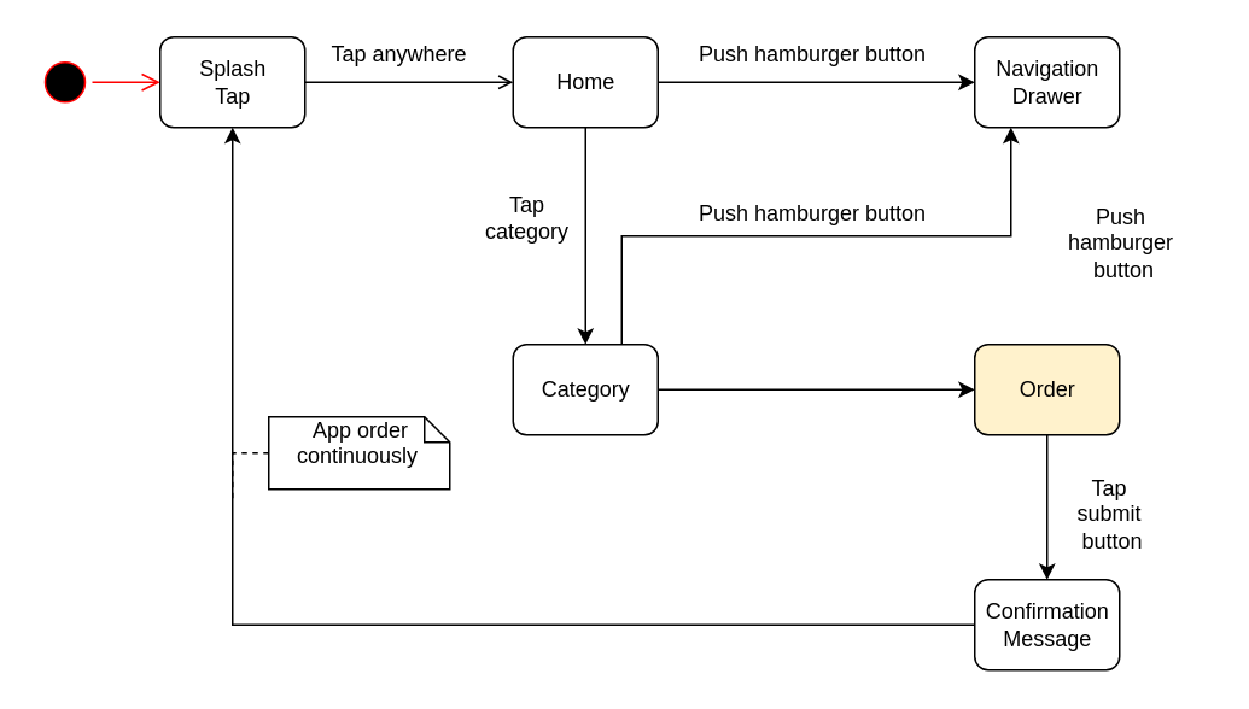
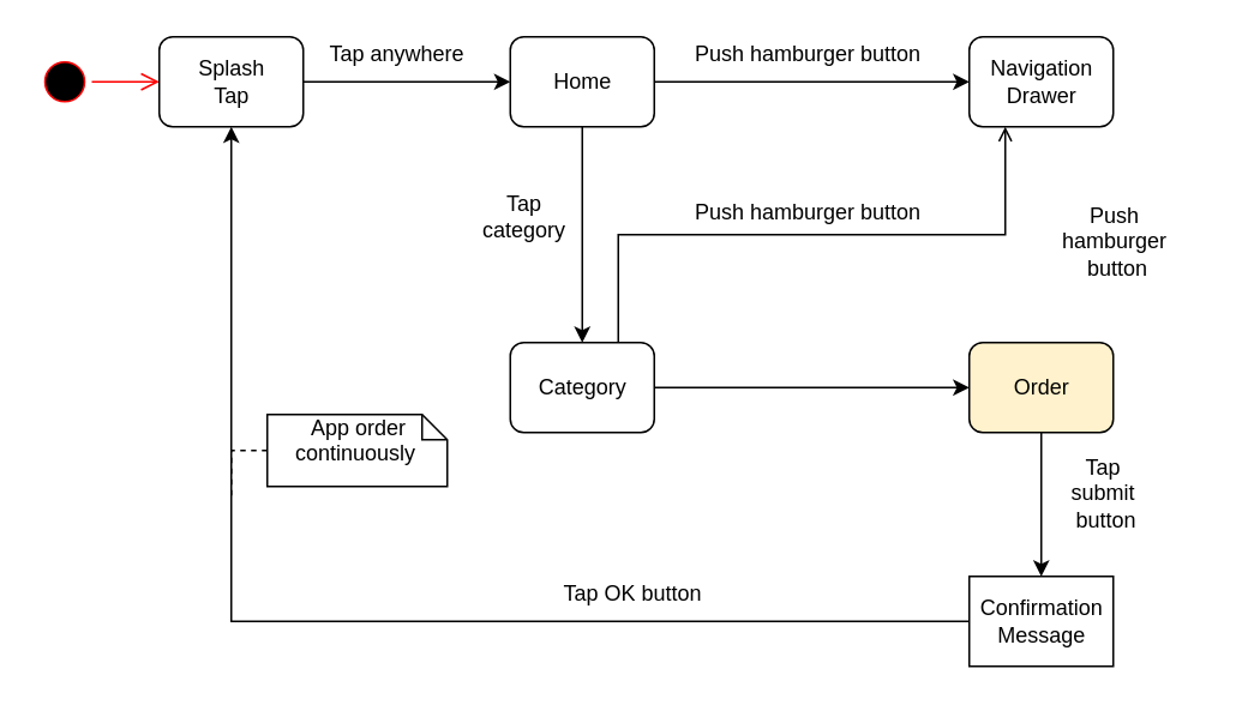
- <mxCell id="15" value="" style="endArrow=open;html=1;exitX=1;exitY=0.5;exitDx=0;exitDy=0;entryX=0;entryY=0.5;entryDx=0;entryDy=0;" edge="1" parent="1" source="4" target="6"><mxGeometry width="50" height="50" relative="1" as="geometry"><mxPoint x="18" y="370" as="sourcePoint" /><mxPoint x="68" y="320" as="targetPoint" /></mxGeometry></mxCell>
+ <mxCell id="15" value="" style="endArrow=classic;html=1;exitX=1;exitY=0.5;exitDx=0;exitDy=0;entryX=0;entryY=0.5;entryDx=0;entryDy=0;" edge="1" parent="1" source="4" target="6"><mxGeometry width="50" height="50" relative="1" as="geometry"><mxPoint x="18" y="370" as="sourcePoint" /><mxPoint x="68" y="320" as="targetPoint" /></mxGeometry></mxCell>
- <mxCell id="7" style="edgeStyle=orthogonalEdgeStyle;rounded=0;orthogonalLoop=1;jettySize=auto;html=1;exitX=0.75;exitY=0;exitDx=0;exitDy=0;entryX=0.25;entryY=1;entryDx=0;entryDy=0;" edge="1" parent="1" source="9" target="10"><mxGeometry relative="1" as="geometry" /></mxCell>
+ <mxCell id="7" style="edgeStyle=orthogonalEdgeStyle;rounded=0;orthogonalLoop=1;jettySize=auto;html=1;exitX=0.75;exitY=0;exitDx=0;exitDy=0;entryX=0.25;entryY=1;entryDx=0;entryDy=0;endArrow=open;" edge="1" parent="1" source="9" target="10"><mxGeometry relative="1" as="geometry" /></mxCell>
- <mxCell id="22" value="&lt;div style=&quot;text-align: center&quot;&gt;&lt;span&gt;Tap&amp;nbsp;&lt;/span&gt;&lt;/div&gt;&lt;div style=&quot;text-align: center&quot;&gt;&lt;span&gt;submit&amp;nbsp;&lt;/span&gt;&lt;/div&gt;&lt;div style=&quot;text-align: center&quot;&gt;&lt;span&gt;button&lt;/span&gt;&lt;/div&gt;" style="text;html=1;resizable=0;points=[];autosize=1;align=left;verticalAlign=top;spacingTop=-4;" vertex="1" parent="1"><mxGeometry x="593" y="260" width="50" height="40" as="geometry" /></mxCell>
+ <mxCell id="22" value="&lt;div style=&quot;text-align: center&quot;&gt;&lt;span&gt;Tap&amp;nbsp;&lt;/span&gt;&lt;/div&gt;&lt;div style=&quot;text-align: center&quot;&gt;&lt;span&gt;submit&amp;nbsp;&lt;/span&gt;&lt;/div&gt;&lt;div style=&quot;text-align: center&quot;&gt;&lt;span&gt;button&lt;/span&gt;&lt;/div&gt;" style="text;html=1;resizable=0;points=[];autosize=1;align=left;verticalAlign=top;spacingTop=-4;" vertex="1" parent="1"><mxGeometry x="593" y="250" width="50" height="40" as="geometry" /></mxCell>
+ <mxCell id="25" value="Tap OK button" style="text;html=1;resizable=0;points=[];autosize=1;align=left;verticalAlign=top;spacingTop=-4;" vertex="1" parent="1"><mxGeometry x="310.5" y="320" width="90" height="20" as="geometry" /></mxCell>
- <mxCell id="14" value="Confirmation&lt;br&gt;Message&lt;br&gt;" style="html=1;rounded=1;" vertex="1" parent="1"><mxGeometry x="538" y="320" width="80" height="50" as="geometry" /></mxCell>
+ <mxCell id="14" value="Confirmation&lt;br&gt;Message&lt;br&gt;" style="html=1;rounded=0;" vertex="1" parent="1"><mxGeometry x="538" y="320" width="80" height="50" as="geometry" /></mxCell>
